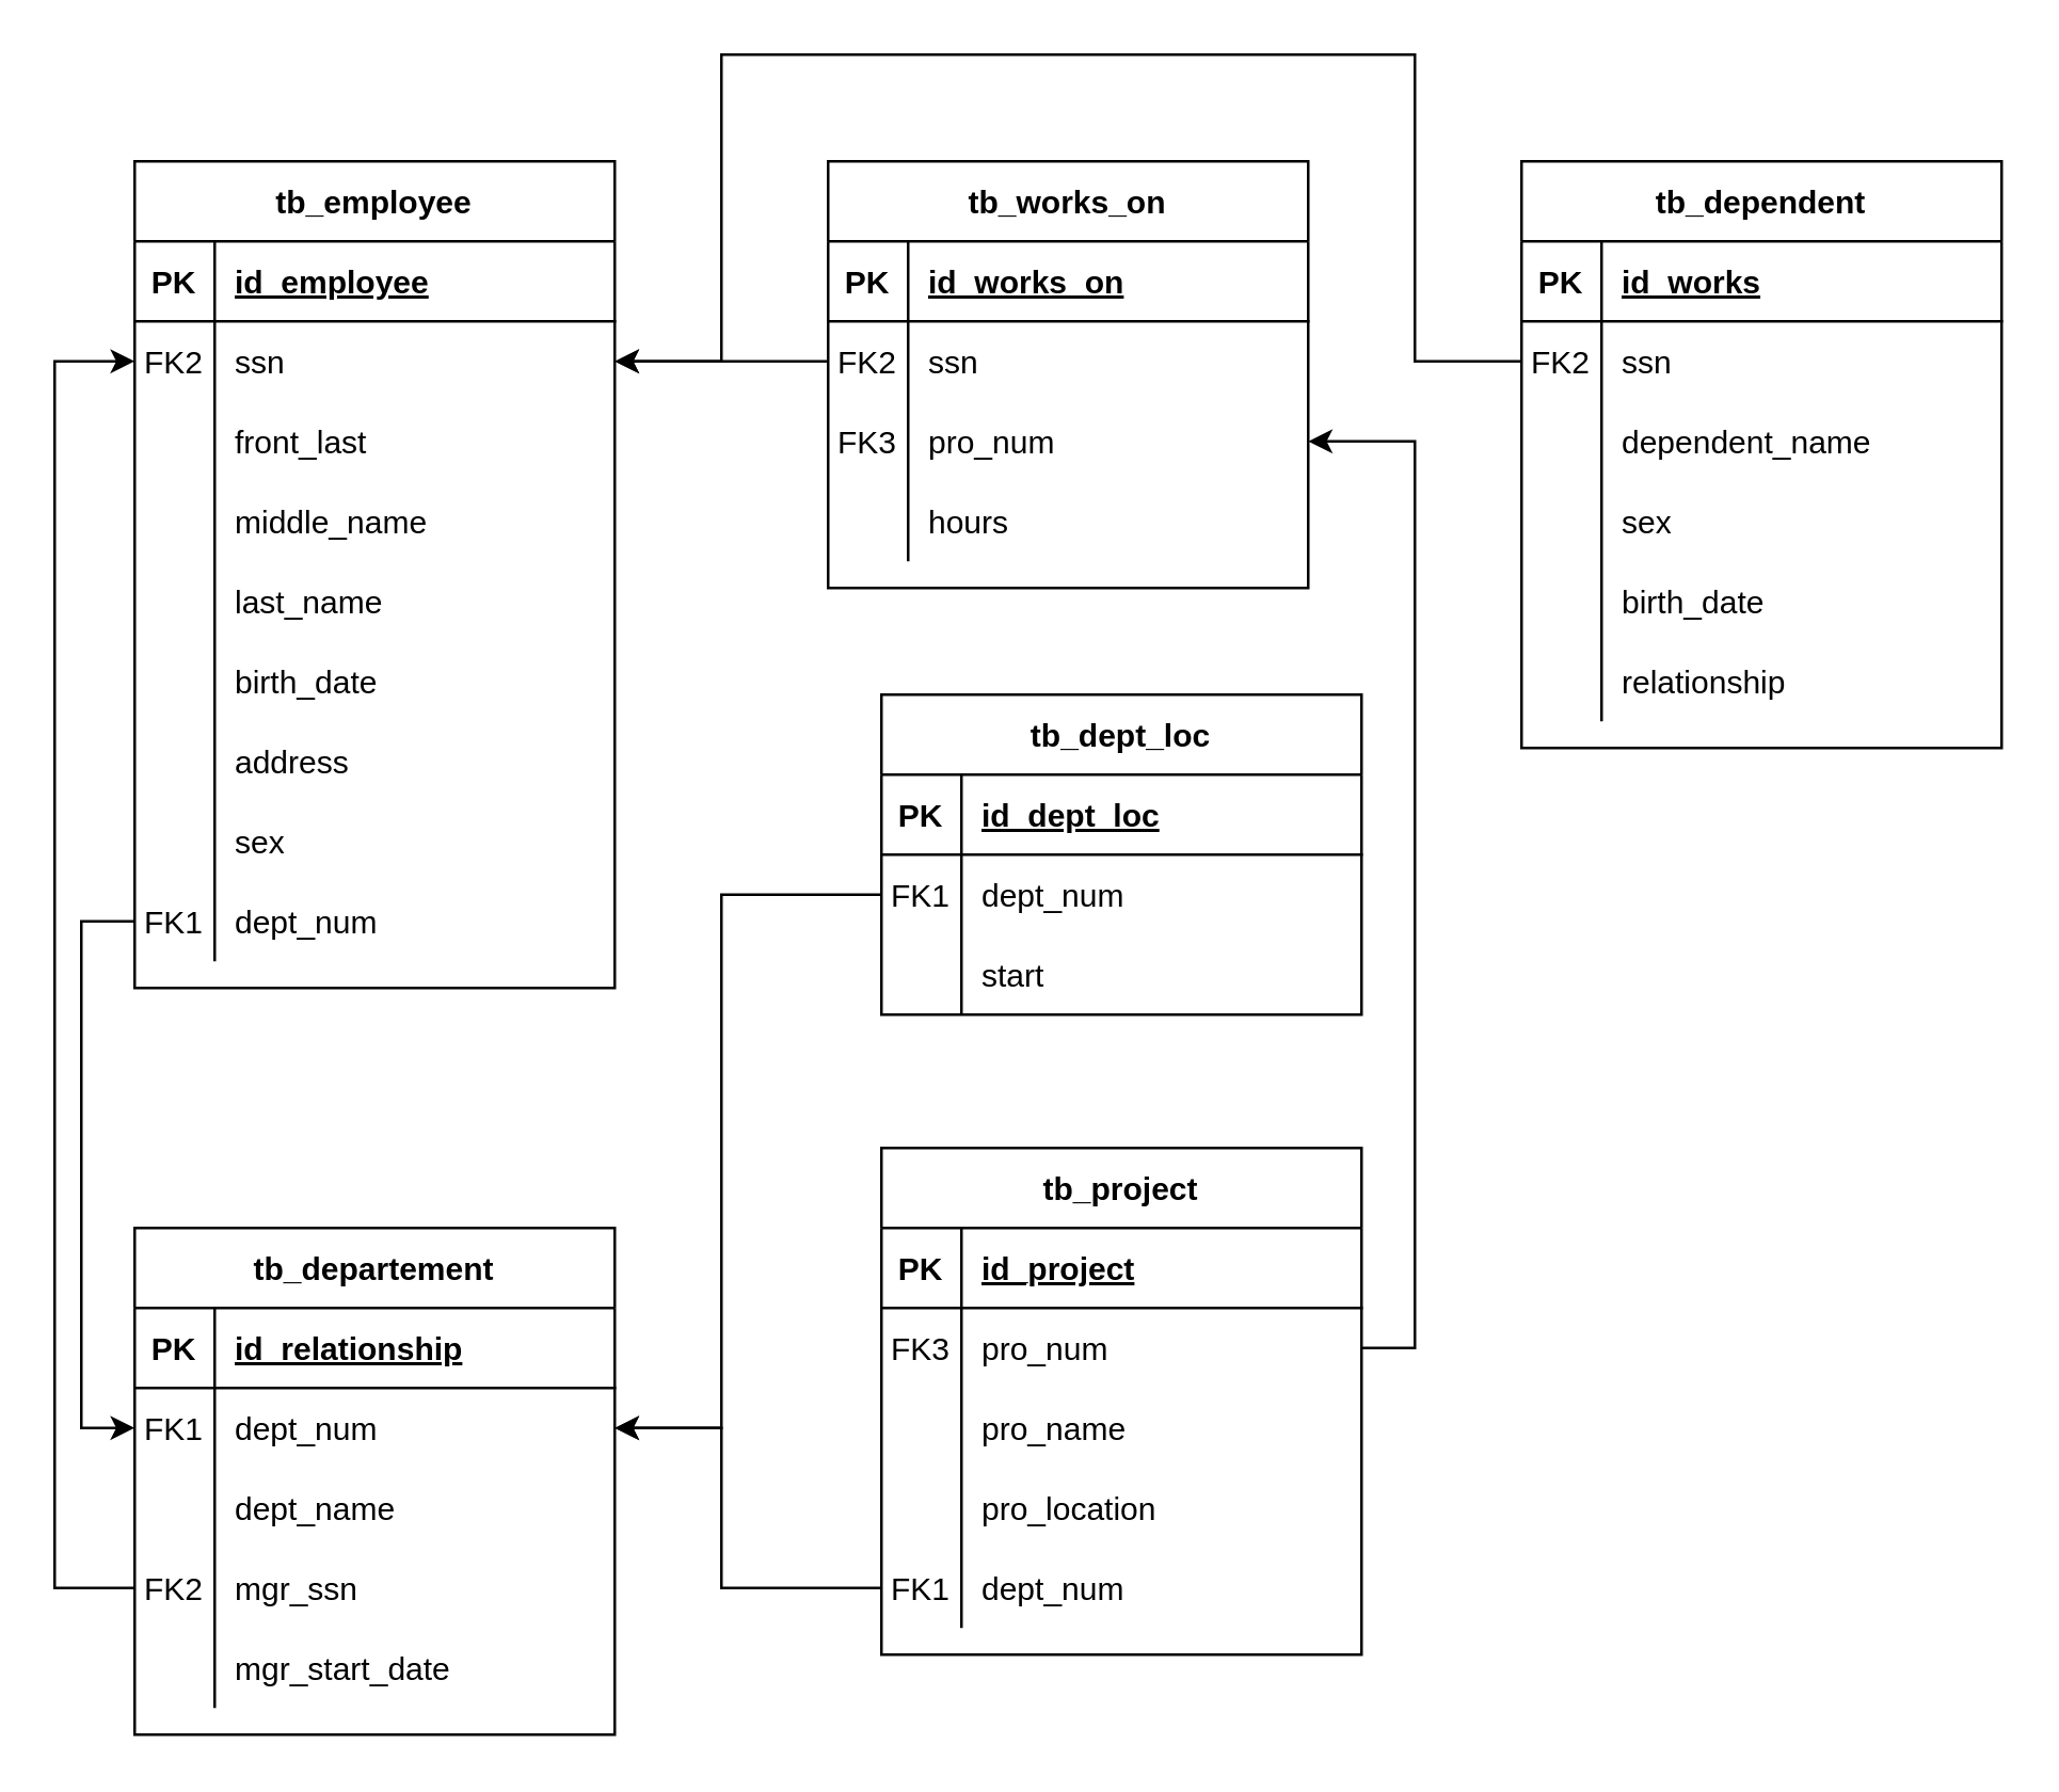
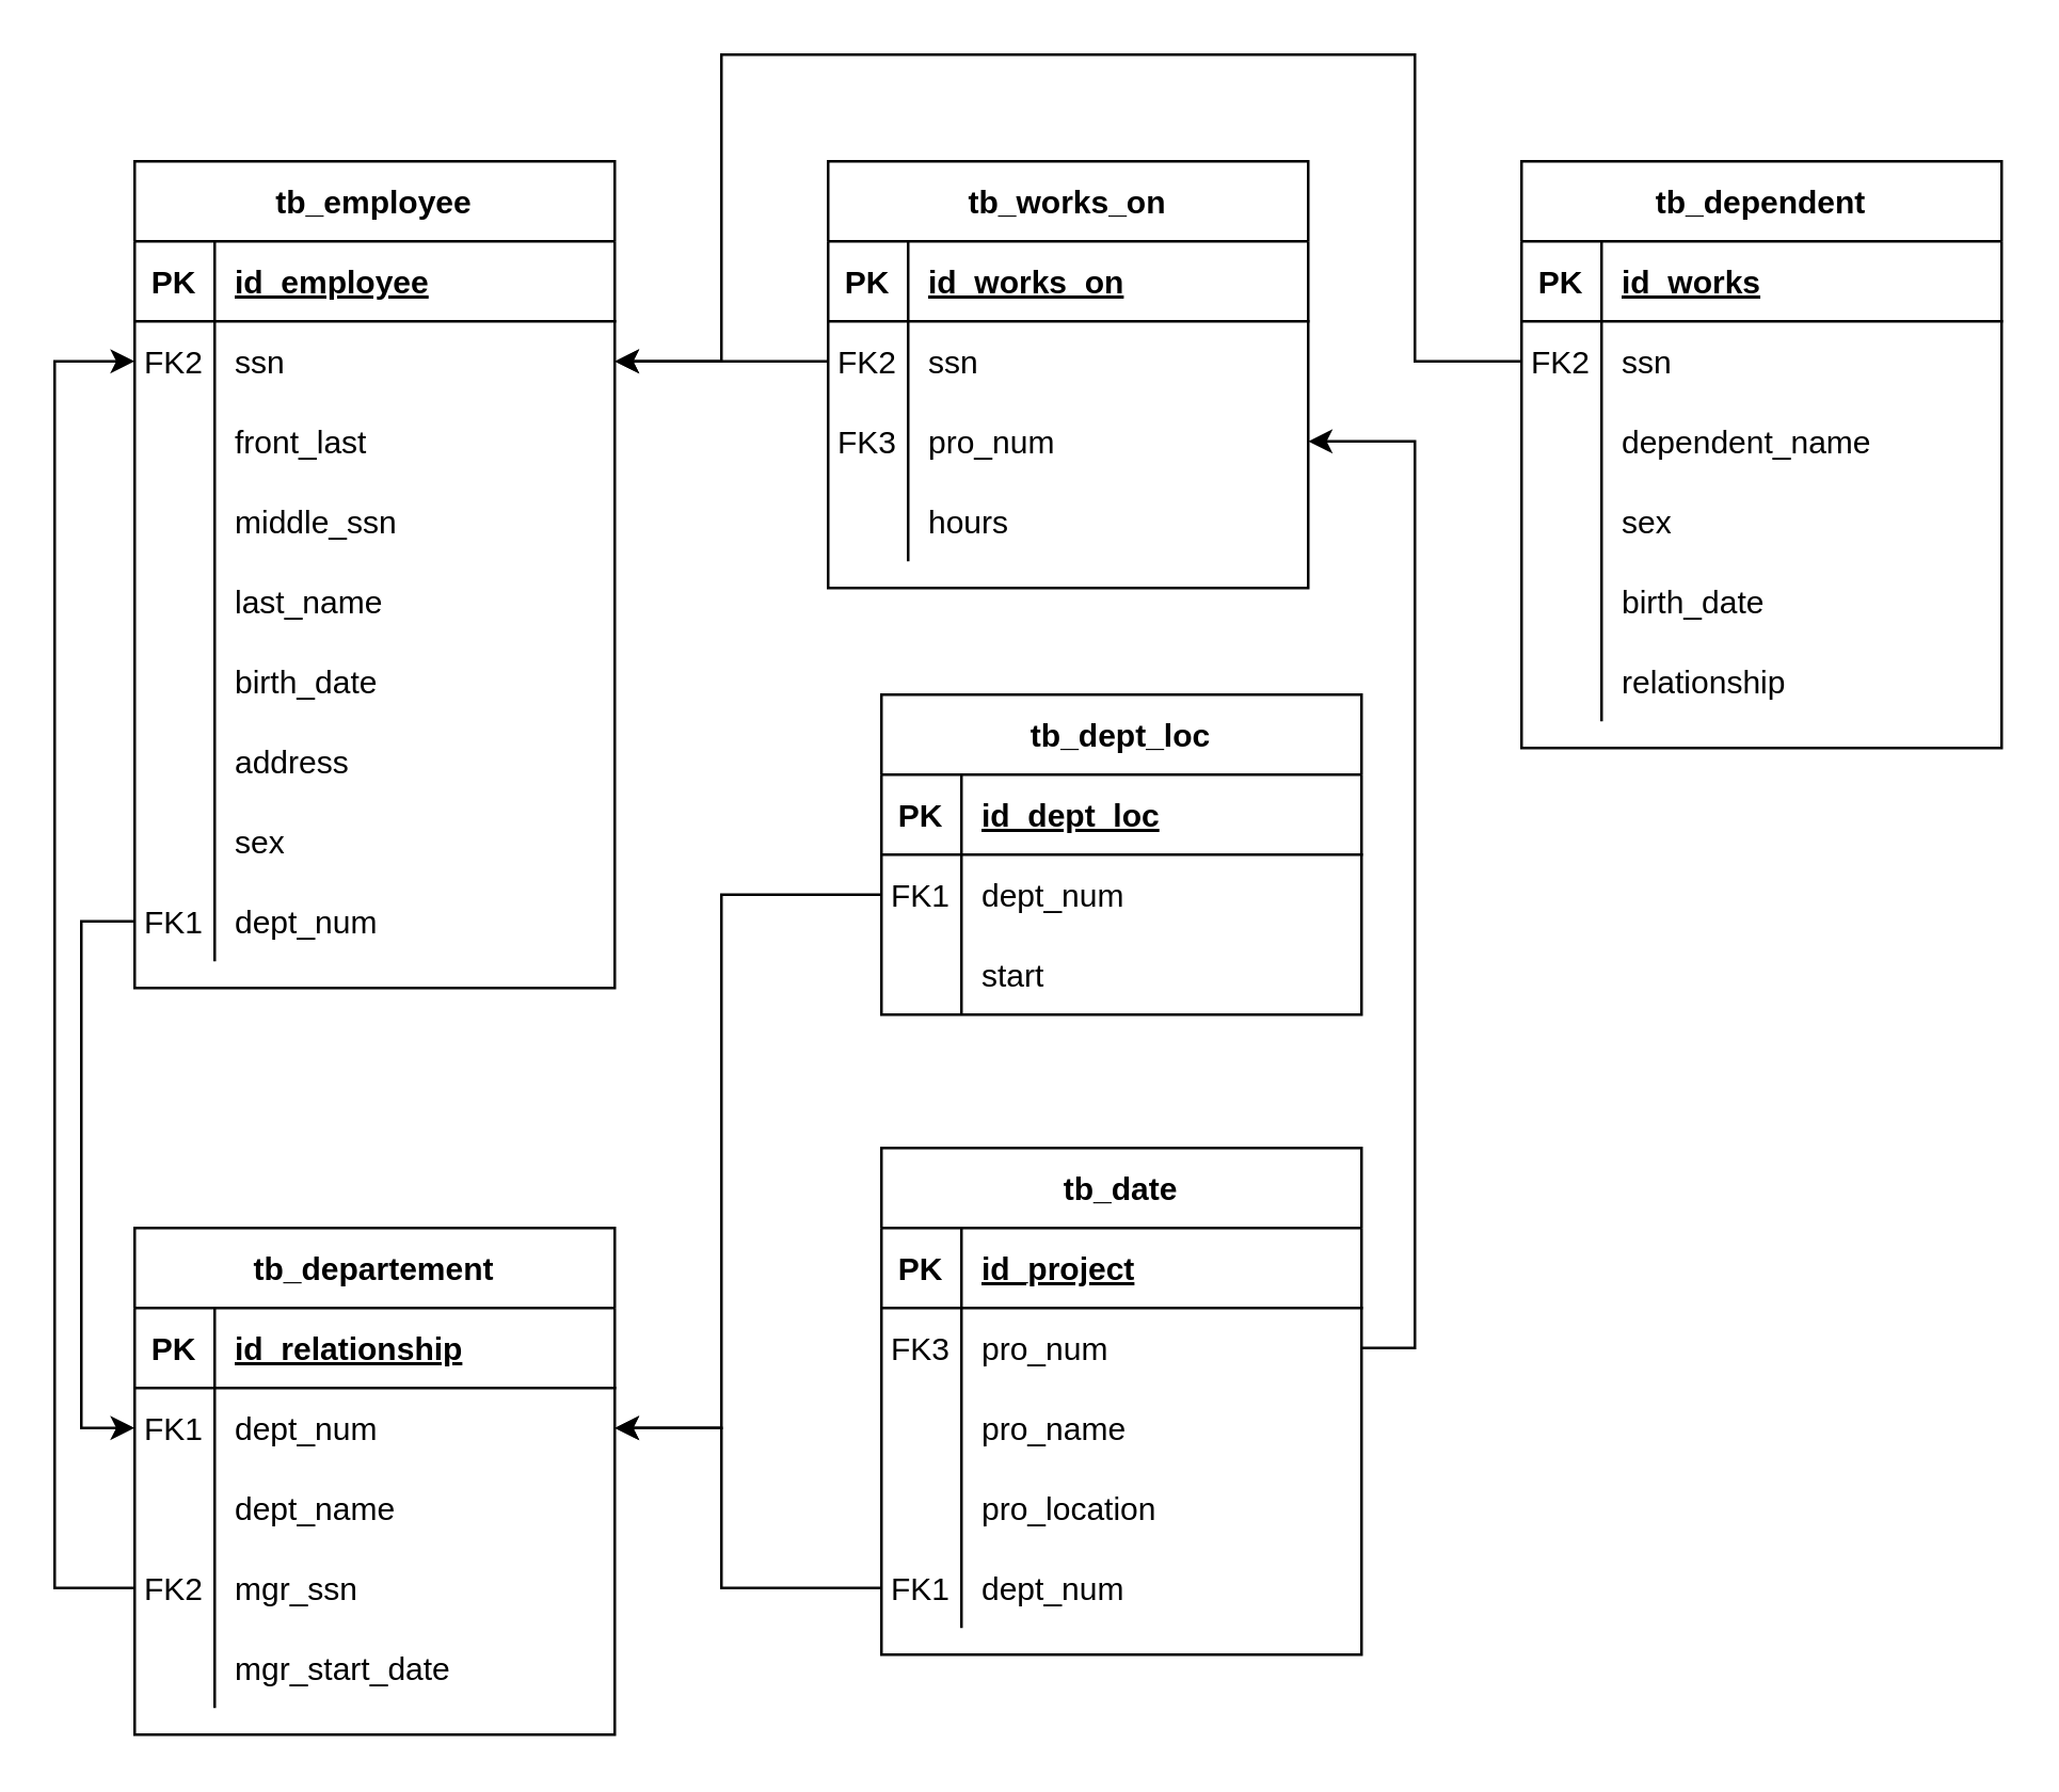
- <mxCell id="14" value="middle_name" style="shape=partialRectangle;connectable=0;fillColor=none;top=0;left=0;bottom=0;right=0;align=left;spacingLeft=6;overflow=hidden;" vertex="1" parent="12"><mxGeometry x="30" width="150" height="30" as="geometry"><mxRectangle width="150" height="30" as="alternateBounds" /></mxGeometry></mxCell>
+ <mxCell id="14" value="middle_ssn" style="shape=partialRectangle;connectable=0;fillColor=none;top=0;left=0;bottom=0;right=0;align=left;spacingLeft=6;overflow=hidden;" vertex="1" parent="12"><mxGeometry x="30" width="150" height="30" as="geometry"><mxRectangle width="150" height="30" as="alternateBounds" /></mxGeometry></mxCell>
- <mxCell id="57" value="tb_project" style="shape=table;startSize=30;container=1;collapsible=1;childLayout=tableLayout;fixedRows=1;rowLines=0;fontStyle=1;align=center;resizeLast=1;" vertex="1" parent="1"><mxGeometry x="330" y="430" width="180" height="190" as="geometry" /></mxCell>
+ <mxCell id="57" value="tb_date" style="shape=table;startSize=30;container=1;collapsible=1;childLayout=tableLayout;fixedRows=1;rowLines=0;fontStyle=1;align=center;resizeLast=1;" vertex="1" parent="1"><mxGeometry x="330" y="430" width="180" height="190" as="geometry" /></mxCell>
